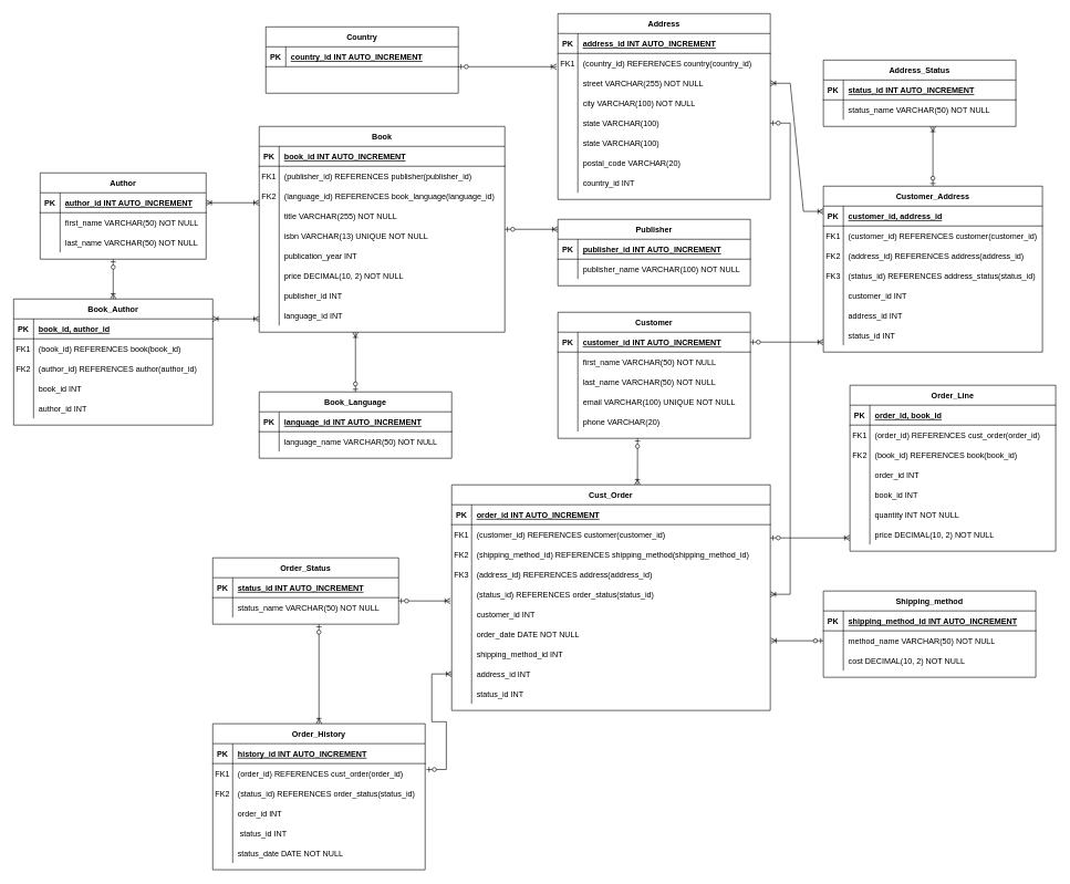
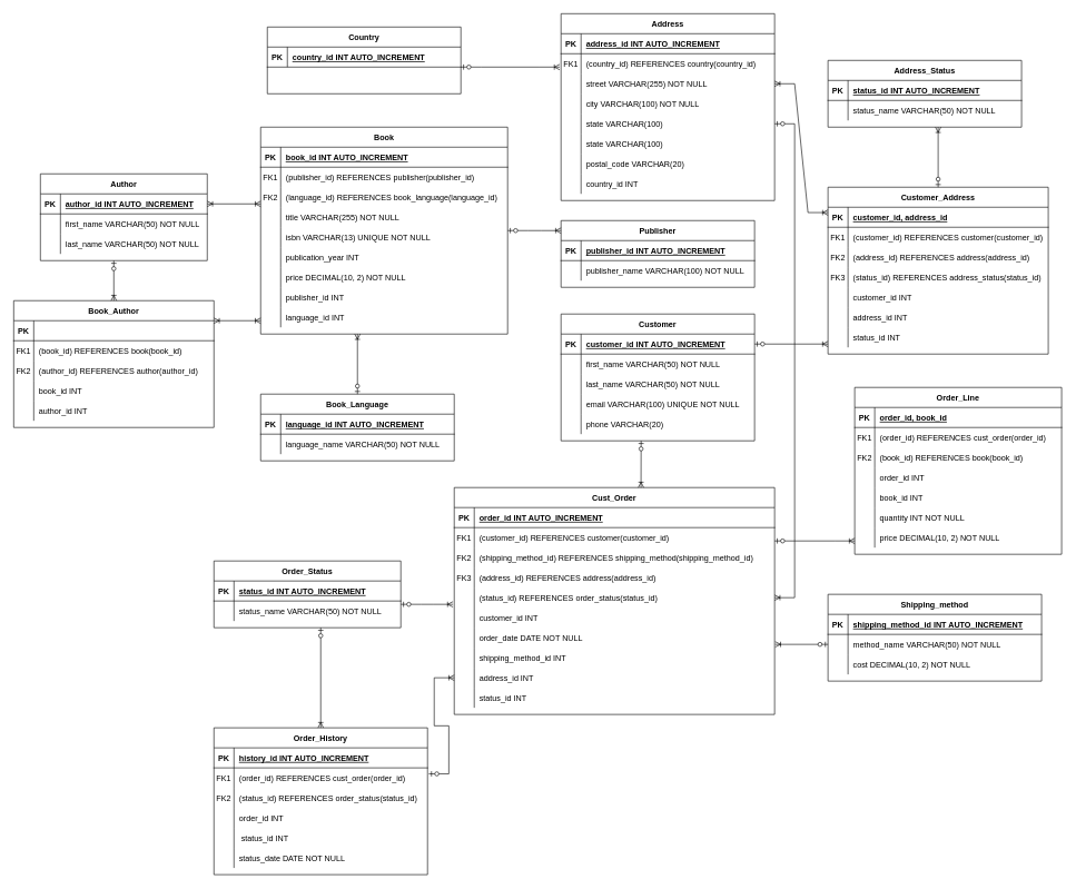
- <mxCell id="39" value="book_id, author_id " style="shape=partialRectangle;overflow=hidden;connectable=0;fillColor=none;top=0;left=0;bottom=0;right=0;align=left;spacingLeft=6;fontStyle=5;" vertex="1" parent="37"><mxGeometry x="30" width="270" height="30" as="geometry"><mxRectangle width="270" height="30" as="alternateBounds" /></mxGeometry></mxCell>
